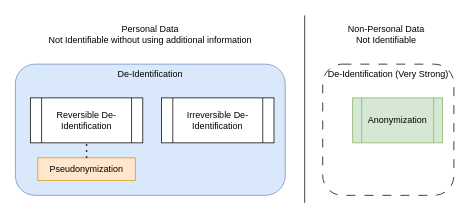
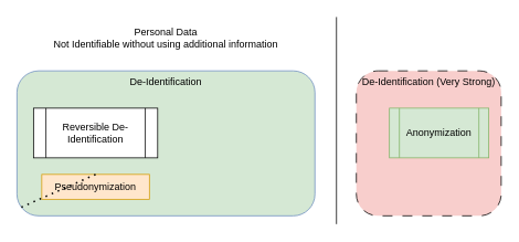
- <mxCell id="7" value="&lt;div&gt;Non-Personal Data&lt;/div&gt;Not Identifiable" style="text;html=1;align=center;verticalAlign=middle;whiteSpace=wrap;rounded=0;" vertex="1" parent="1"><mxGeometry x="425" y="30" width="180" height="30" as="geometry" /></mxCell>
- <mxCell id="8" value="De-Identification (Very Strong)" style="rounded=1;whiteSpace=wrap;html=1;verticalAlign=top;dashed=1;dashPattern=12 12;" vertex="1" parent="1"><mxGeometry x="430" y="85" width="175" height="175" as="geometry" /></mxCell>
+ <mxCell id="8" value="De-Identification (Very Strong)" style="rounded=1;whiteSpace=wrap;html=1;verticalAlign=top;dashed=1;dashPattern=12 12;fillColor=#f8cecc;" vertex="1" parent="1"><mxGeometry x="430" y="85" width="175" height="175" as="geometry" /></mxCell>
- <mxCell id="4" value="Irreversible De-Identification" style="shape=process;whiteSpace=wrap;html=1;backgroundOutline=1;" vertex="1" parent="1"><mxGeometry x="215" y="130" width="150" height="60" as="geometry" /></mxCell>
- <mxCell id="2" value="De-Identification" style="rounded=1;whiteSpace=wrap;html=1;fillColor=#dae8fc;strokeColor=#6c8ebf;verticalAlign=top;" vertex="1" parent="1"><mxGeometry x="20" y="85" width="360" height="175" as="geometry" /></mxCell>
+ <mxCell id="2" value="De-Identification" style="rounded=1;whiteSpace=wrap;html=1;fillColor=#d5e8d4;strokeColor=#6c8ebf;verticalAlign=top;" vertex="1" parent="1"><mxGeometry x="20" y="85" width="360" height="175" as="geometry" /></mxCell>
- <mxCell id="11" value="" style="endArrow=none;dashed=1;html=1;dashPattern=1 3;strokeWidth=2;rounded=0;entryX=0.5;entryY=1;entryDx=0;entryDy=0;exitX=0.5;exitY=0;exitDx=0;exitDy=0;" edge="1" parent="1" source="10" target="3"><mxGeometry width="50" height="50" relative="1" as="geometry"><mxPoint x="120" y="220" as="sourcePoint" /><mxPoint x="350" y="160" as="targetPoint" /></mxGeometry></mxCell>
+ <mxCell id="11" value="" style="endArrow=none;dashed=1;html=1;dashPattern=1 3;strokeWidth=2;rounded=0;exitX=0.5;exitY=0;exitDx=0;exitDy=0;" edge="1" parent="1" source="10" target="2"><mxGeometry width="50" height="50" relative="1" as="geometry"><mxPoint x="120" y="220" as="sourcePoint" /><mxPoint x="350" y="160" as="targetPoint" /></mxGeometry></mxCell>
